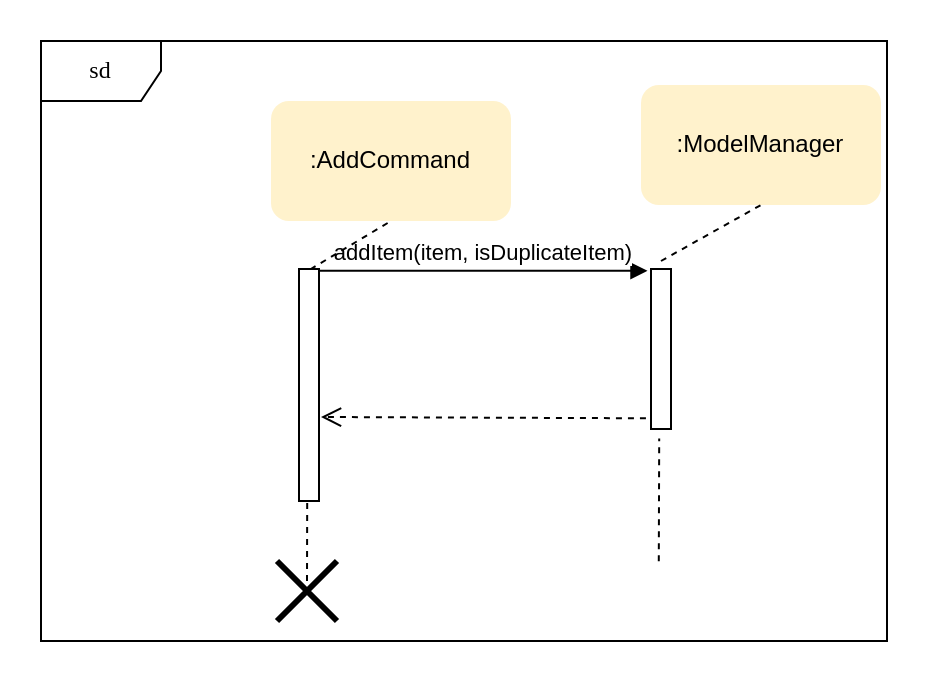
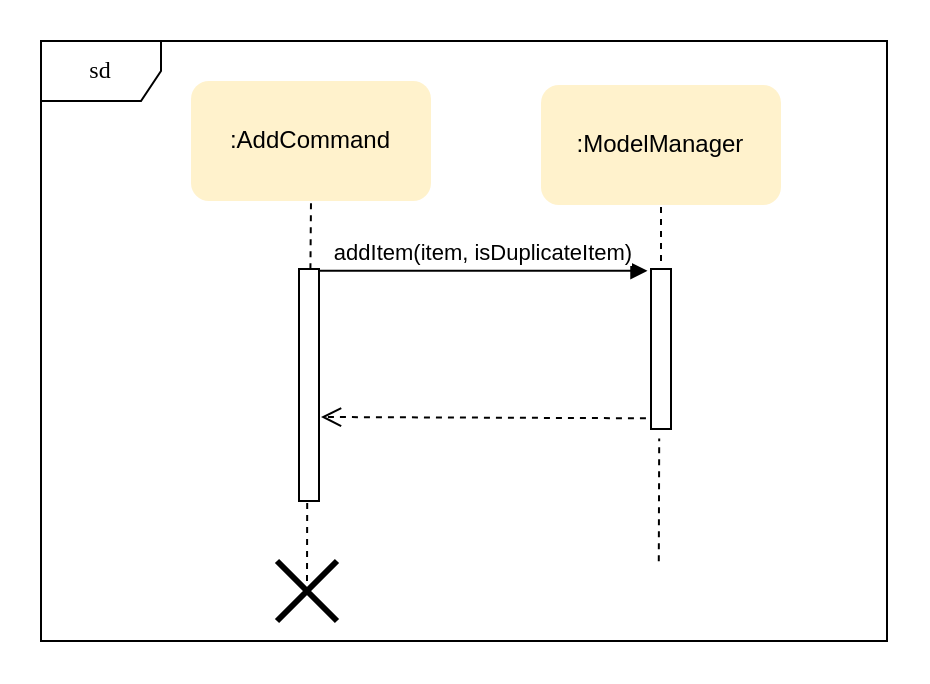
- <mxCell id="4" value=":ModelManager" style="rounded=1;whiteSpace=wrap;html=1;fillColor=#fff2cc;strokeColor=none;" vertex="1" parent="1"><mxGeometry x="320" y="42" width="120" height="60" as="geometry" /></mxCell>
+ <mxCell id="4" value=":ModelManager" style="rounded=1;whiteSpace=wrap;html=1;fillColor=#fff2cc;strokeColor=none;" vertex="1" parent="1"><mxGeometry x="270" y="42" width="120" height="60" as="geometry" /></mxCell>
- <mxCell id="3" value=":AddCommand" style="rounded=1;whiteSpace=wrap;html=1;fillColor=#fff2cc;strokeColor=none;" vertex="1" parent="1"><mxGeometry x="135" y="50" width="120" height="60" as="geometry" /></mxCell>
+ <mxCell id="3" value=":AddCommand" style="rounded=1;whiteSpace=wrap;html=1;fillColor=#fff2cc;strokeColor=none;" vertex="1" parent="1"><mxGeometry x="95" y="40" width="120" height="60" as="geometry" /></mxCell>
